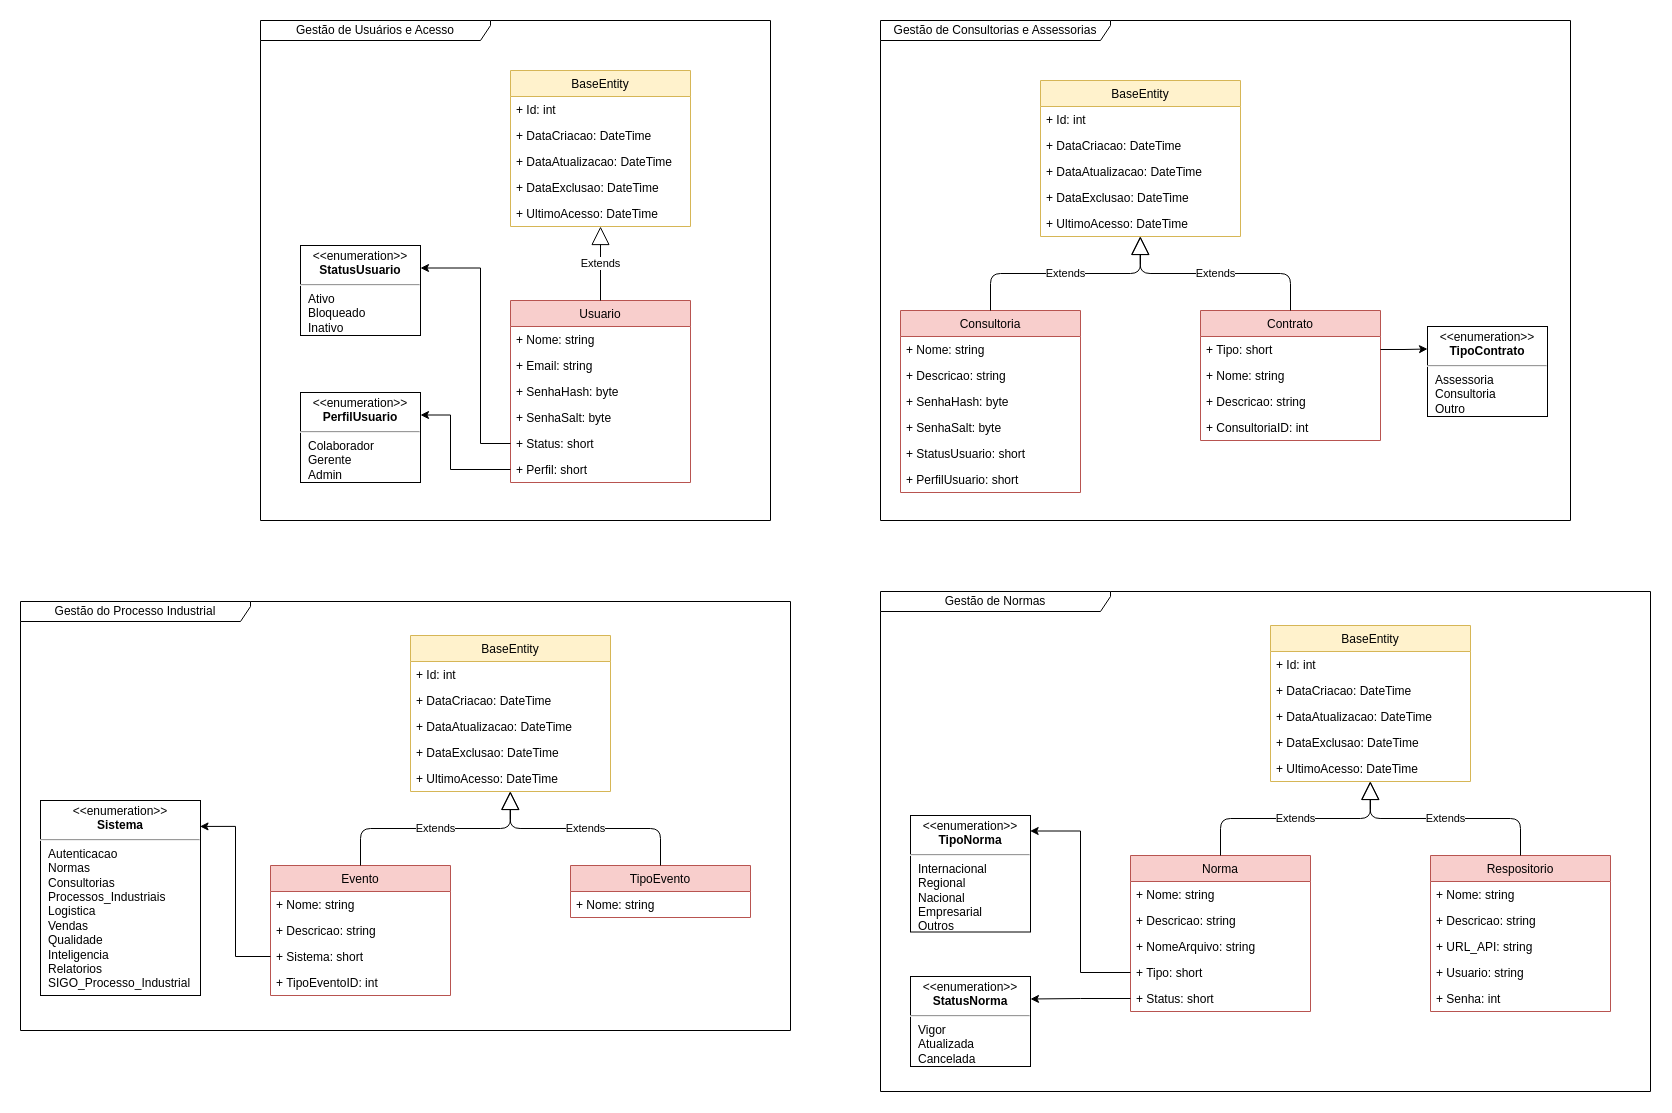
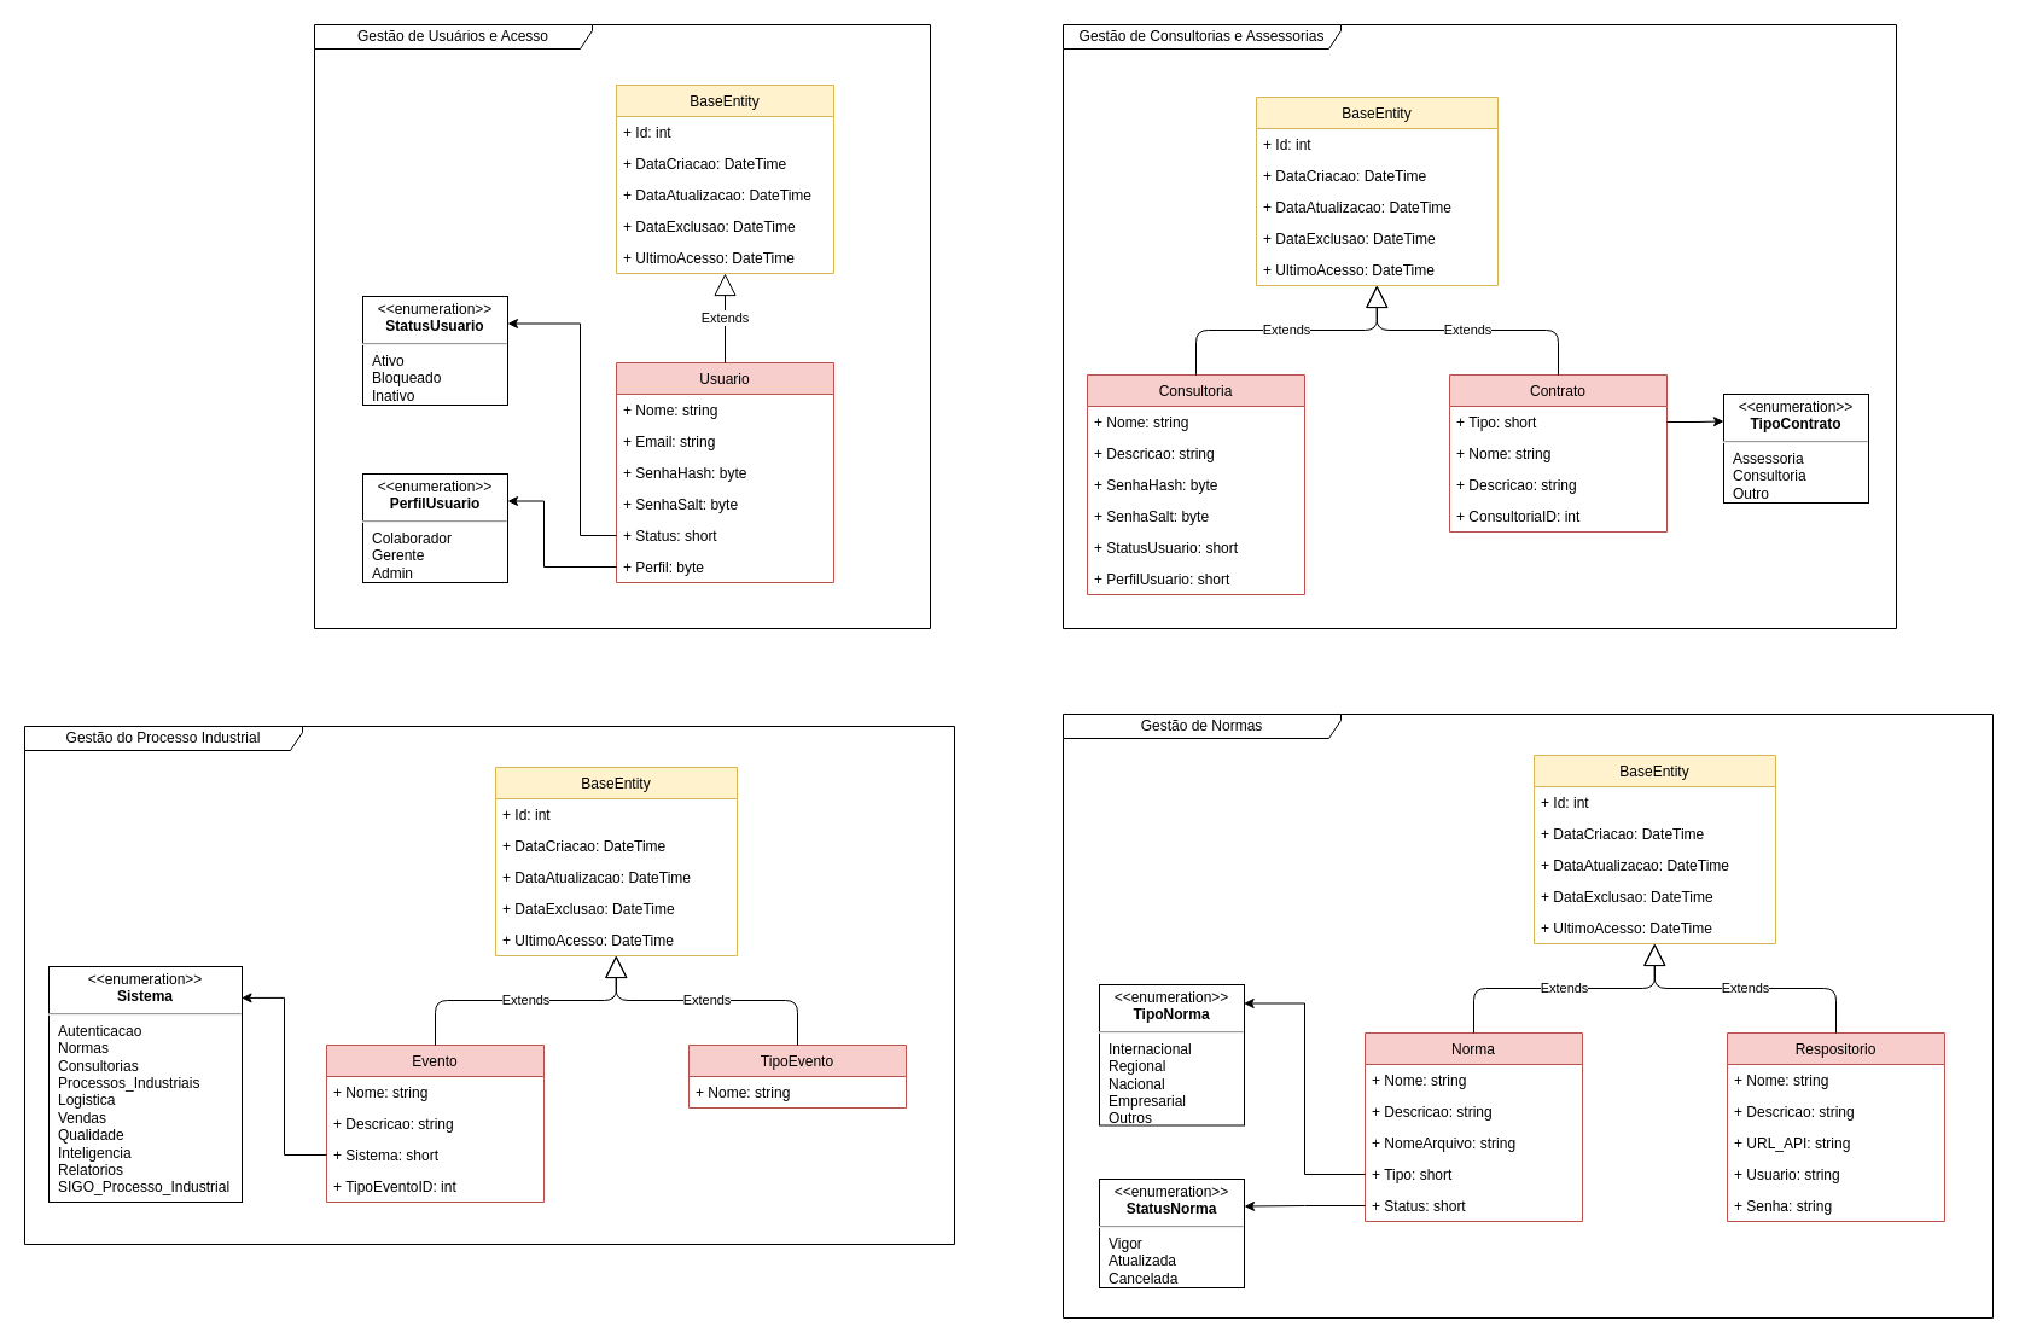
- <mxCell id="17" value="+ Perfil: short" style="text;strokeColor=none;fillColor=none;align=left;verticalAlign=top;spacingLeft=4;spacingRight=4;overflow=hidden;rotatable=0;points=[[0,0.5],[1,0.5]];portConstraint=eastwest;" parent="11" vertex="1"><mxGeometry y="156" width="180" height="26" as="geometry" /></mxCell>
+ <mxCell id="17" value="+ Perfil: byte" style="text;strokeColor=none;fillColor=none;align=left;verticalAlign=top;spacingLeft=4;spacingRight=4;overflow=hidden;rotatable=0;points=[[0,0.5],[1,0.5]];portConstraint=eastwest;" parent="11" vertex="1"><mxGeometry y="156" width="180" height="26" as="geometry" /></mxCell>
- <mxCell id="56" value="+ Senha: int" style="text;strokeColor=none;fillColor=none;align=left;verticalAlign=top;spacingLeft=4;spacingRight=4;overflow=hidden;rotatable=0;points=[[0,0.5],[1,0.5]];portConstraint=eastwest;" parent="51" vertex="1"><mxGeometry y="130" width="180" height="26" as="geometry" /></mxCell>
+ <mxCell id="56" value="+ Senha: string" style="text;strokeColor=none;fillColor=none;align=left;verticalAlign=top;spacingLeft=4;spacingRight=4;overflow=hidden;rotatable=0;points=[[0,0.5],[1,0.5]];portConstraint=eastwest;" parent="51" vertex="1"><mxGeometry y="130" width="180" height="26" as="geometry" /></mxCell>
